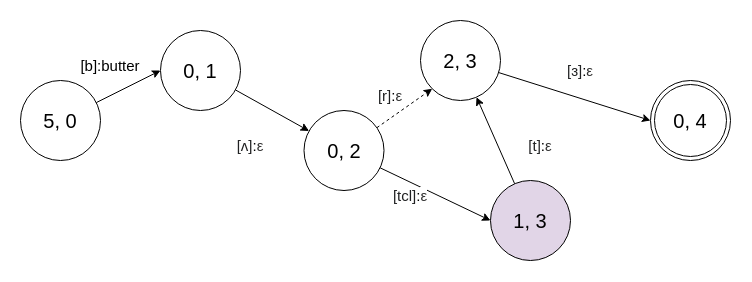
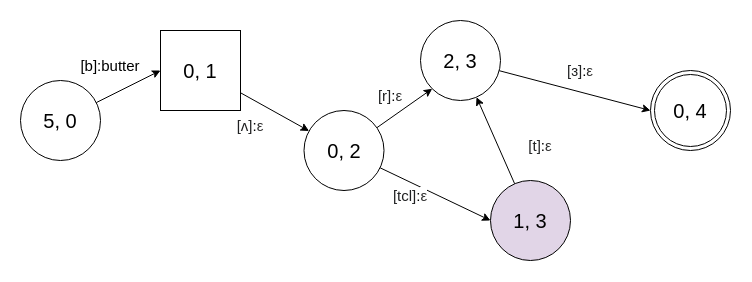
- <mxCell id="5" value="&lt;font style=&quot;font-size: 20px&quot;&gt;0, 1&lt;/font&gt;" style="ellipse;whiteSpace=wrap;html=1;aspect=fixed;" vertex="1" parent="1"><mxGeometry x="160" y="30" width="80" height="80" as="geometry" /></mxCell>
+ <mxCell id="5" value="&lt;font style=&quot;font-size: 20px&quot;&gt;0, 1&lt;/font&gt;" style="whiteSpace=wrap;html=1;aspect=fixed;rounded=0;" vertex="1" parent="1"><mxGeometry x="160" y="30" width="80" height="80" as="geometry" /></mxCell>
- <mxCell id="6" style="edgeStyle=none;rounded=0;orthogonalLoop=1;jettySize=auto;html=1;entryX=0;entryY=1;entryDx=0;entryDy=0;dashed=1;" edge="1" parent="1" source="8" target="10"><mxGeometry relative="1" as="geometry" /></mxCell>
+ <mxCell id="6" style="edgeStyle=none;rounded=0;orthogonalLoop=1;jettySize=auto;html=1;entryX=0;entryY=1;entryDx=0;entryDy=0;" edge="1" parent="1" source="8" target="10"><mxGeometry relative="1" as="geometry" /></mxCell>
- <mxCell id="13" value="&lt;font style=&quot;font-size: 20px&quot;&gt;0, 4&lt;/font&gt;" style="ellipse;shape=doubleEllipse;whiteSpace=wrap;html=1;aspect=fixed;" vertex="1" parent="1"><mxGeometry x="650" y="80" width="80" height="80" as="geometry" /></mxCell>
+ <mxCell id="13" value="&lt;font style=&quot;font-size: 20px&quot;&gt;0, 4&lt;/font&gt;" style="ellipse;shape=doubleEllipse;whiteSpace=wrap;html=1;aspect=fixed;" vertex="1" parent="1"><mxGeometry x="650" y="70" width="80" height="80" as="geometry" /></mxCell>
- <mxCell id="15" value="&lt;font style=&quot;font-size: 15px&quot;&gt;&lt;font style=&quot;font-size: 15px&quot;&gt;&lt;span style=&quot;color: rgb(32 , 33 , 34) ; font-family: sans-serif&quot;&gt;[ʌ]&lt;/span&gt;:&lt;/font&gt;&lt;span style=&quot;color: rgb(51 , 51 , 51) ; font-family: &amp;#34;arial&amp;#34; , &amp;#34;tahoma&amp;#34; , &amp;#34;microsoft yahei&amp;#34; , , sans-serif ; background-color: rgb(255 , 255 , 255)&quot;&gt;ε&lt;/span&gt;&lt;/font&gt;" style="text;html=1;strokeColor=none;fillColor=none;align=center;verticalAlign=middle;whiteSpace=wrap;rounded=0;" vertex="1" parent="1"><mxGeometry x="210" y="130" width="80" height="30" as="geometry" /></mxCell>
+ <mxCell id="15" value="&lt;font style=&quot;font-size: 15px&quot;&gt;&lt;font style=&quot;font-size: 15px&quot;&gt;&lt;span style=&quot;color: rgb(32 , 33 , 34) ; font-family: sans-serif&quot;&gt;[ʌ]&lt;/span&gt;:&lt;/font&gt;&lt;span style=&quot;color: rgb(51 , 51 , 51) ; font-family: &amp;#34;arial&amp;#34; , &amp;#34;tahoma&amp;#34; , &amp;#34;microsoft yahei&amp;#34; , , sans-serif ; background-color: rgb(255 , 255 , 255)&quot;&gt;ε&lt;/span&gt;&lt;/font&gt;" style="text;html=1;strokeColor=none;fillColor=none;align=center;verticalAlign=middle;whiteSpace=wrap;rounded=0;" vertex="1" parent="1"><mxGeometry x="210" y="110" width="80" height="30" as="geometry" /></mxCell>
